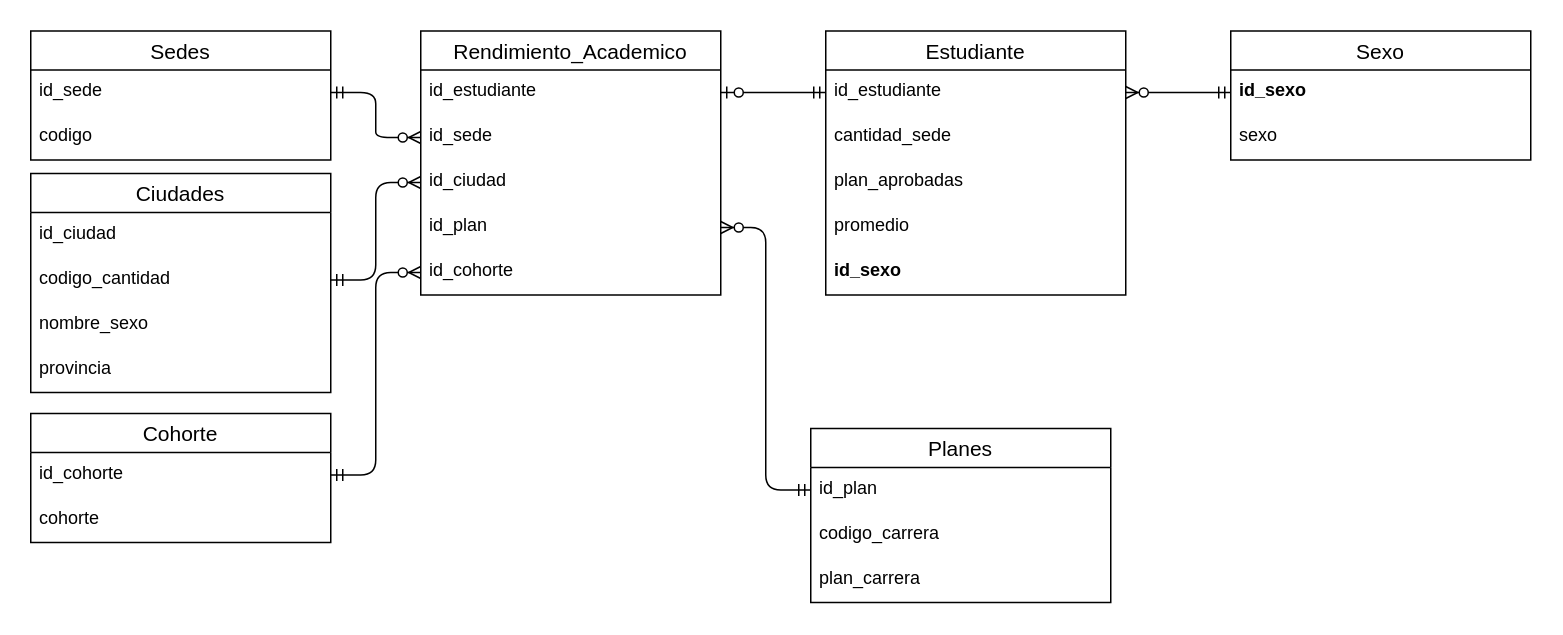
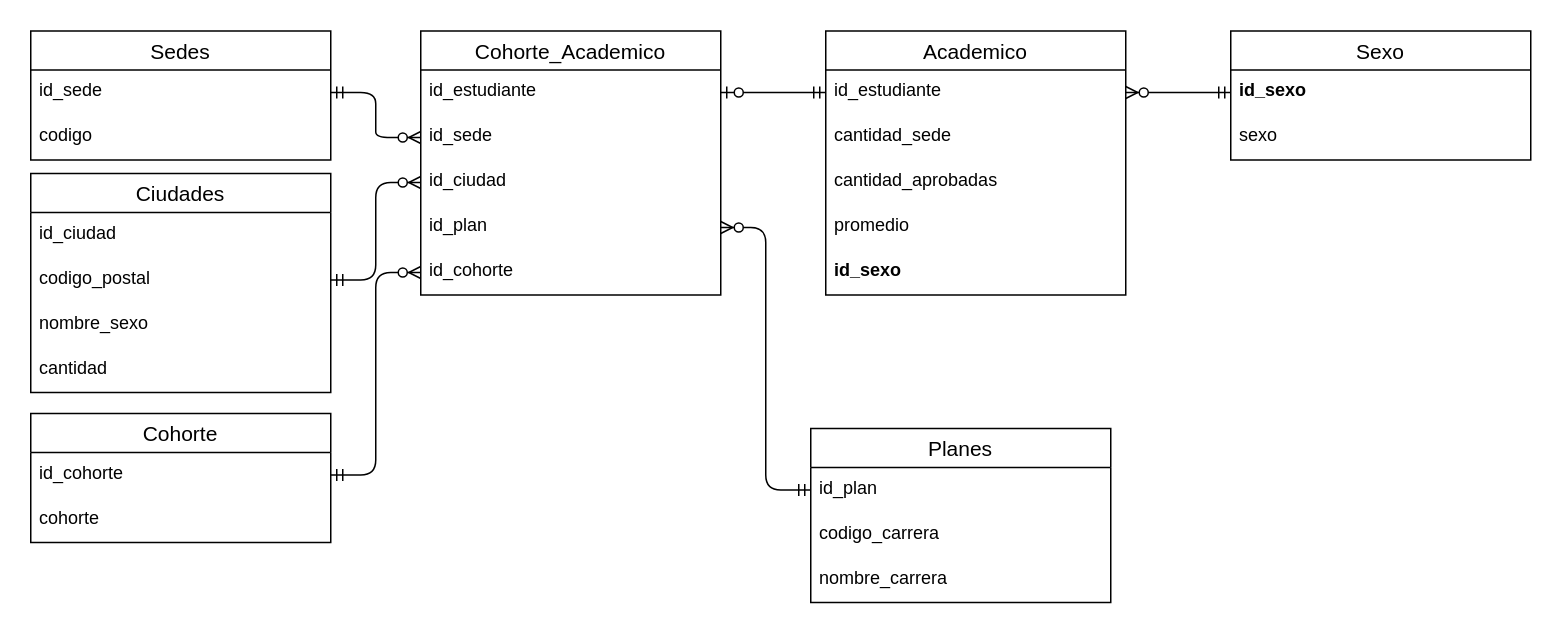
- <mxCell id="2" value="Rendimiento_Academico" style="swimlane;fontStyle=0;childLayout=stackLayout;horizontal=1;startSize=26;horizontalStack=0;resizeParent=1;resizeParentMax=0;resizeLast=0;collapsible=1;marginBottom=0;align=center;fontSize=14;" vertex="1" parent="1"><mxGeometry x="280" y="20" width="200" height="176" as="geometry" /></mxCell>
+ <mxCell id="2" value="Cohorte_Academico" style="swimlane;fontStyle=0;childLayout=stackLayout;horizontal=1;startSize=26;horizontalStack=0;resizeParent=1;resizeParentMax=0;resizeLast=0;collapsible=1;marginBottom=0;align=center;fontSize=14;" vertex="1" parent="1"><mxGeometry x="280" y="20" width="200" height="176" as="geometry" /></mxCell>
- <mxCell id="20" value="Estudiante" style="swimlane;fontStyle=0;childLayout=stackLayout;horizontal=1;startSize=26;horizontalStack=0;resizeParent=1;resizeParentMax=0;resizeLast=0;collapsible=1;marginBottom=0;align=center;fontSize=14;" vertex="1" parent="1"><mxGeometry x="550" y="20" width="200" height="176" as="geometry" /></mxCell>
+ <mxCell id="20" value="Academico" style="swimlane;fontStyle=0;childLayout=stackLayout;horizontal=1;startSize=26;horizontalStack=0;resizeParent=1;resizeParentMax=0;resizeLast=0;collapsible=1;marginBottom=0;align=center;fontSize=14;" vertex="1" parent="1"><mxGeometry x="550" y="20" width="200" height="176" as="geometry" /></mxCell>
- <mxCell id="23" value="plan_aprobadas" style="text;strokeColor=none;fillColor=none;spacingLeft=4;spacingRight=4;overflow=hidden;rotatable=0;points=[[0,0.5],[1,0.5]];portConstraint=eastwest;fontSize=12;" vertex="1" parent="20"><mxGeometry y="86" width="200" height="30" as="geometry" /></mxCell>
+ <mxCell id="23" value="cantidad_aprobadas" style="text;strokeColor=none;fillColor=none;spacingLeft=4;spacingRight=4;overflow=hidden;rotatable=0;points=[[0,0.5],[1,0.5]];portConstraint=eastwest;fontSize=12;" vertex="1" parent="20"><mxGeometry y="86" width="200" height="30" as="geometry" /></mxCell>
- <mxCell id="13" value="codigo_cantidad" style="text;strokeColor=none;fillColor=none;spacingLeft=4;spacingRight=4;overflow=hidden;rotatable=0;points=[[0,0.5],[1,0.5]];portConstraint=eastwest;fontSize=12;" vertex="1" parent="11"><mxGeometry y="56" width="200" height="30" as="geometry" /></mxCell>
+ <mxCell id="13" value="codigo_postal" style="text;strokeColor=none;fillColor=none;spacingLeft=4;spacingRight=4;overflow=hidden;rotatable=0;points=[[0,0.5],[1,0.5]];portConstraint=eastwest;fontSize=12;" vertex="1" parent="11"><mxGeometry y="56" width="200" height="30" as="geometry" /></mxCell>
- <mxCell id="15" value="provincia" style="text;strokeColor=none;fillColor=none;spacingLeft=4;spacingRight=4;overflow=hidden;rotatable=0;points=[[0,0.5],[1,0.5]];portConstraint=eastwest;fontSize=12;" vertex="1" parent="11"><mxGeometry y="116" width="200" height="30" as="geometry" /></mxCell>
+ <mxCell id="15" value="cantidad" style="text;strokeColor=none;fillColor=none;spacingLeft=4;spacingRight=4;overflow=hidden;rotatable=0;points=[[0,0.5],[1,0.5]];portConstraint=eastwest;fontSize=12;" vertex="1" parent="11"><mxGeometry y="116" width="200" height="30" as="geometry" /></mxCell>
- <mxCell id="19" value="plan_carrera" style="text;strokeColor=none;fillColor=none;spacingLeft=4;spacingRight=4;overflow=hidden;rotatable=0;points=[[0,0.5],[1,0.5]];portConstraint=eastwest;fontSize=12;" vertex="1" parent="16"><mxGeometry y="86" width="200" height="30" as="geometry" /></mxCell>
+ <mxCell id="19" value="nombre_carrera" style="text;strokeColor=none;fillColor=none;spacingLeft=4;spacingRight=4;overflow=hidden;rotatable=0;points=[[0,0.5],[1,0.5]];portConstraint=eastwest;fontSize=12;" vertex="1" parent="16"><mxGeometry y="86" width="200" height="30" as="geometry" /></mxCell>
